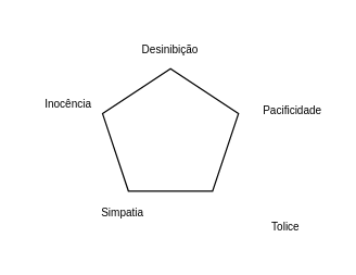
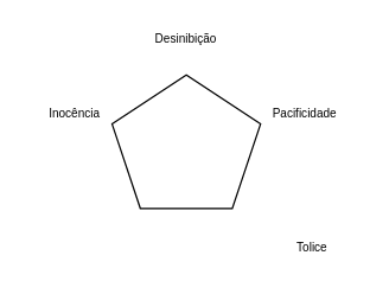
- <mxCell id="2" value="&lt;font style=&quot;font-size: 8px;&quot;&gt;Desinibição&lt;/font&gt;" style="text;html=1;strokeColor=none;fillColor=none;align=center;verticalAlign=middle;whiteSpace=wrap;rounded=0;" parent="1" vertex="1"><mxGeometry x="95" y="20" width="60" height="30" as="geometry" /></mxCell>
+ <mxCell id="2" value="&lt;font style=&quot;font-size: 8px;&quot;&gt;Desinibição&lt;/font&gt;" style="text;html=1;strokeColor=none;fillColor=none;align=center;verticalAlign=middle;whiteSpace=wrap;rounded=0;" parent="1" vertex="1"><mxGeometry x="95" y="10" width="60" height="30" as="geometry" /></mxCell>
- <mxCell id="5" value="&lt;font style=&quot;font-size: 8px;&quot;&gt;Pacificidade&lt;/font&gt;" style="text;html=1;strokeColor=none;fillColor=none;align=center;verticalAlign=middle;whiteSpace=wrap;rounded=0;" parent="1" vertex="1"><mxGeometry x="185" y="65" width="60" height="30" as="geometry" /></mxCell>
+ <mxCell id="5" value="&lt;font style=&quot;font-size: 8px;&quot;&gt;Pacificidade&lt;/font&gt;" style="text;html=1;strokeColor=none;fillColor=none;align=center;verticalAlign=middle;whiteSpace=wrap;rounded=0;" parent="1" vertex="1"><mxGeometry x="175" y="60" width="60" height="30" as="geometry" /></mxCell>
- <mxCell id="3" value="&lt;font style=&quot;font-size: 8px;&quot;&gt;Simpatia&lt;/font&gt;" style="text;html=1;strokeColor=none;fillColor=none;align=center;verticalAlign=middle;whiteSpace=wrap;rounded=0;" parent="1" vertex="1"><mxGeometry x="60" y="140" width="60" height="30" as="geometry" /></mxCell>
